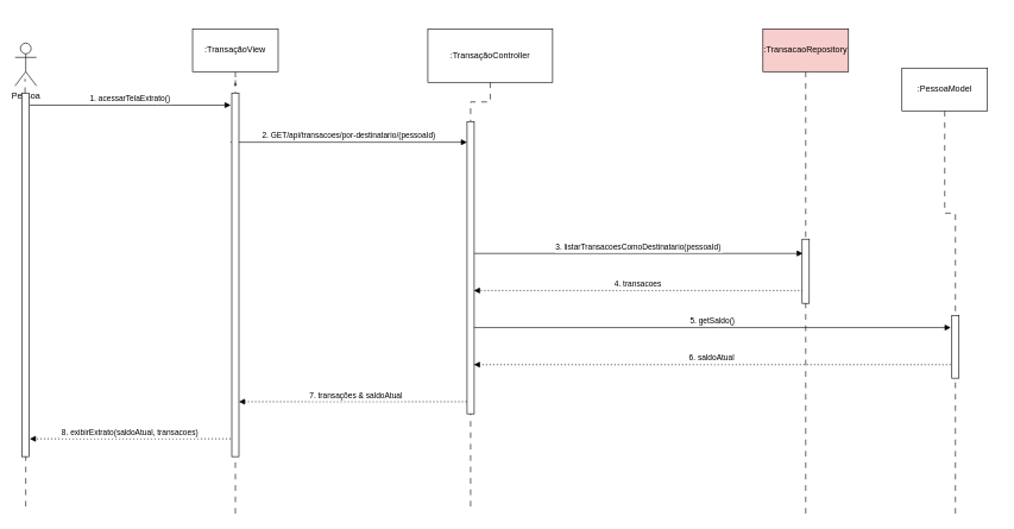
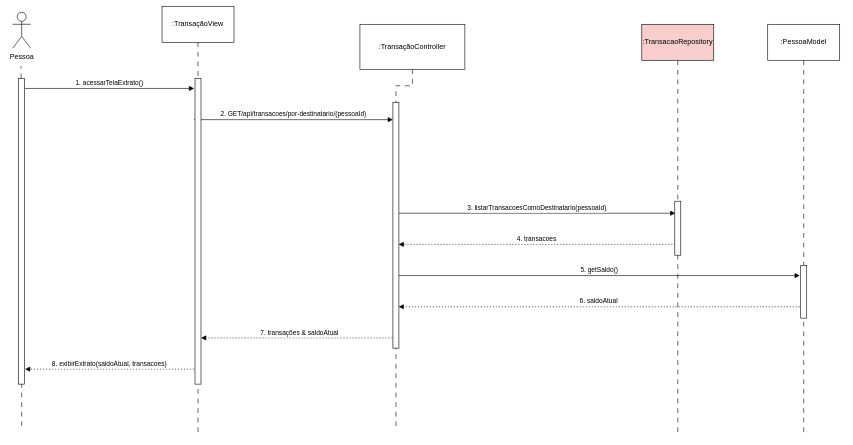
- <mxCell id="13" value=":TransaçãoView" style="rounded=0;whiteSpace=wrap;html=1;" vertex="1" parent="1"><mxGeometry x="269" y="40" width="120" height="60" as="geometry" /></mxCell>
+ <mxCell id="13" value=":TransaçãoView" style="rounded=0;whiteSpace=wrap;html=1;" vertex="1" parent="1"><mxGeometry x="269" y="10" width="120" height="60" as="geometry" /></mxCell>
- <mxCell id="10" value="Pessoa" style="shape=umlActor;verticalLabelPosition=bottom;verticalAlign=top;html=1;outlineConnect=0;" vertex="1" parent="1"><mxGeometry x="20" y="60" width="30" height="60" as="geometry" /></mxCell>
+ <mxCell id="10" value="Pessoa" style="shape=umlActor;verticalLabelPosition=bottom;verticalAlign=top;html=1;outlineConnect=0;" vertex="1" parent="1"><mxGeometry x="20" width="30" height="60" as="geometry" y="20" /></mxCell>
- <mxCell id="25" value=":PessoaModel" style="rounded=0;whiteSpace=wrap;html=1;" vertex="1" parent="1"><mxGeometry x="1264" y="95" width="120" height="60" as="geometry" /></mxCell>
+ <mxCell id="25" value=":PessoaModel" style="rounded=0;whiteSpace=wrap;html=1;" vertex="1" parent="1"><mxGeometry x="1279" y="40" width="120" height="60" as="geometry" /></mxCell>
